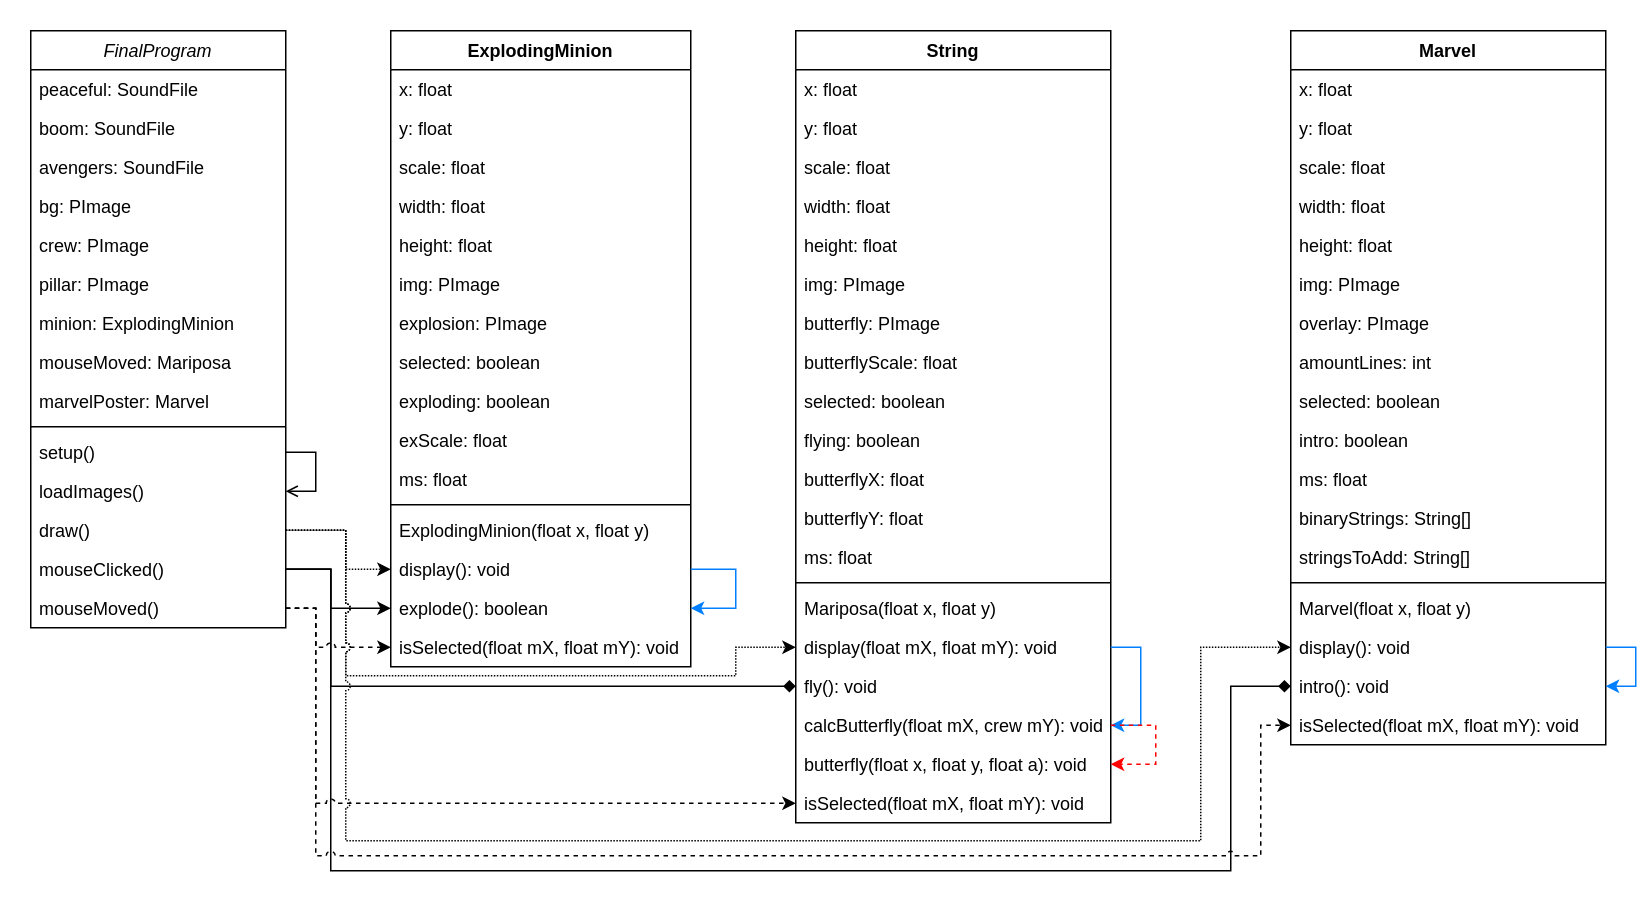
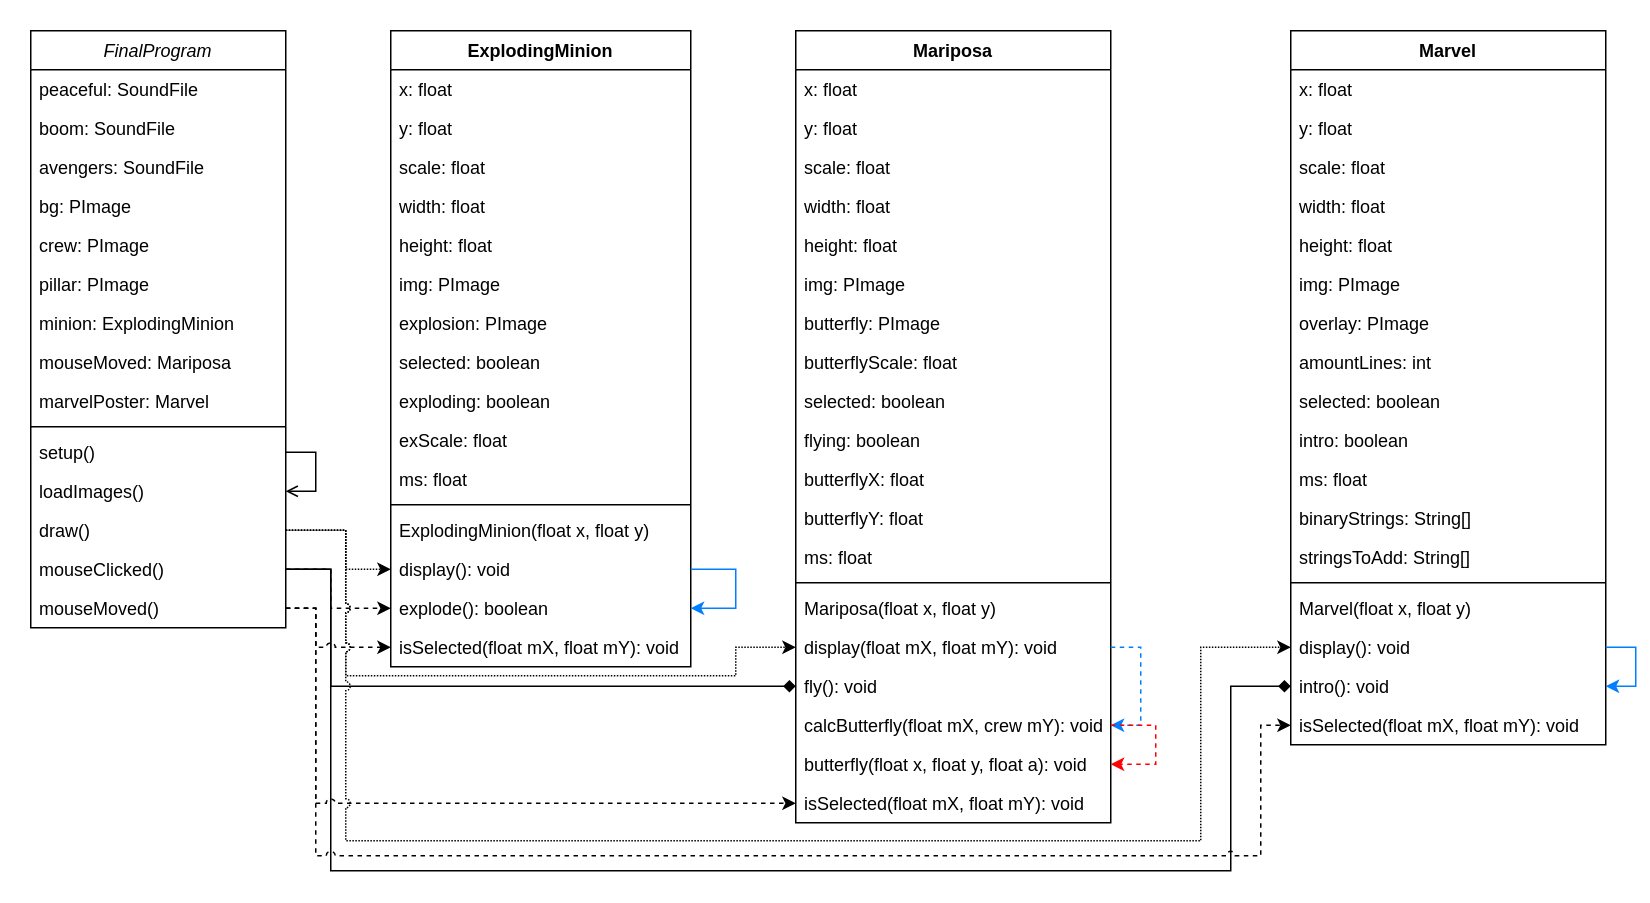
- <mxCell id="37" value="String" style="swimlane;fontStyle=1;align=center;verticalAlign=top;childLayout=stackLayout;horizontal=1;startSize=26;horizontalStack=0;resizeParent=1;resizeParentMax=0;resizeLast=0;collapsible=1;marginBottom=0;" vertex="1" parent="1"><mxGeometry x="530" y="20" width="210" height="528" as="geometry" /></mxCell>
+ <mxCell id="37" value="Mariposa" style="swimlane;fontStyle=1;align=center;verticalAlign=top;childLayout=stackLayout;horizontal=1;startSize=26;horizontalStack=0;resizeParent=1;resizeParentMax=0;resizeLast=0;collapsible=1;marginBottom=0;" vertex="1" parent="1"><mxGeometry x="530" y="20" width="210" height="528" as="geometry" /></mxCell>
- <mxCell id="80" style="edgeStyle=orthogonalEdgeStyle;rounded=0;orthogonalLoop=1;jettySize=auto;html=1;exitX=1;exitY=0.5;exitDx=0;exitDy=0;" edge="1" parent="1" source="17" target="35"><mxGeometry relative="1" as="geometry"><Array as="points"><mxPoint x="220" y="379" /><mxPoint x="220" y="405" /></Array></mxGeometry></mxCell>
+ <mxCell id="80" style="edgeStyle=orthogonalEdgeStyle;rounded=0;orthogonalLoop=1;jettySize=auto;html=1;exitX=1;exitY=0.5;exitDx=0;exitDy=0;dashed=1;" edge="1" parent="1" source="17" target="35"><mxGeometry relative="1" as="geometry"><Array as="points"><mxPoint x="220" y="379" /><mxPoint x="220" y="405" /></Array></mxGeometry></mxCell>
- <mxCell id="53" style="edgeStyle=orthogonalEdgeStyle;rounded=0;jumpStyle=arc;orthogonalLoop=1;jettySize=auto;html=1;exitX=1;exitY=0.5;exitDx=0;exitDy=0;strokeColor=#007FFF;" edge="1" parent="37" source="54" target="57"><mxGeometry relative="1" as="geometry" /></mxCell>
+ <mxCell id="53" style="edgeStyle=orthogonalEdgeStyle;rounded=0;jumpStyle=arc;orthogonalLoop=1;jettySize=auto;html=1;exitX=1;exitY=0.5;exitDx=0;exitDy=0;strokeColor=#007FFF;dashed=1;" edge="1" parent="37" source="54" target="57"><mxGeometry relative="1" as="geometry" /></mxCell>
